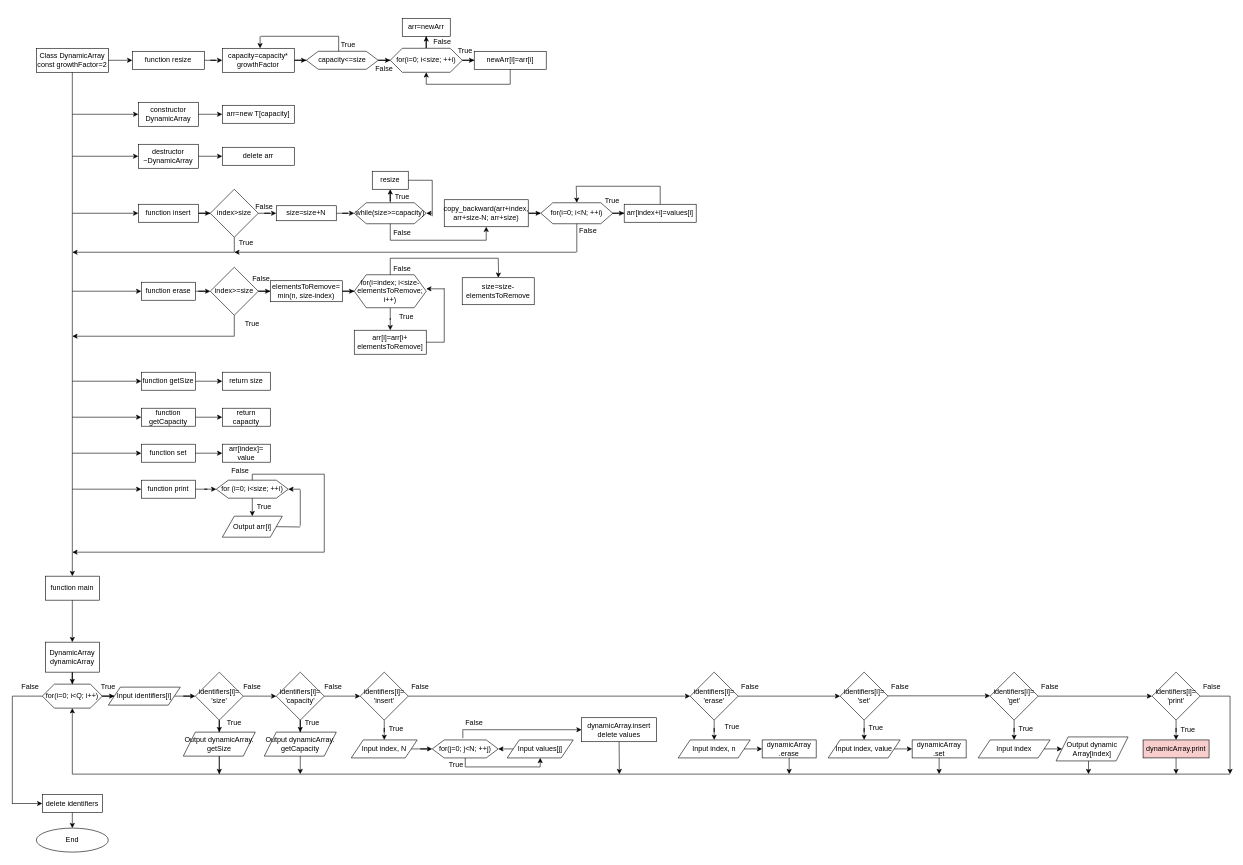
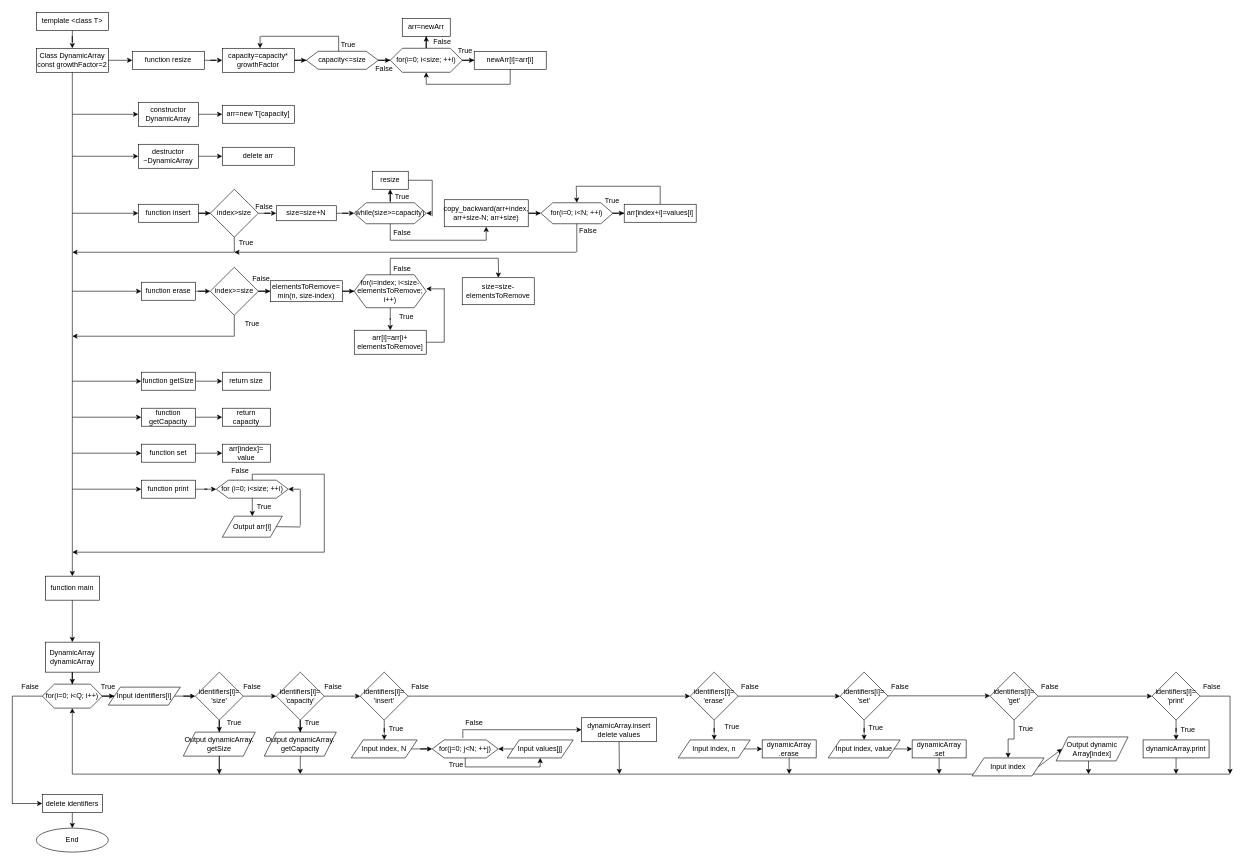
+ <mxCell id="3" value="template &amp;lt;class T&amp;gt;" style="rounded=0;whiteSpace=wrap;html=1;" vertex="1" parent="1"><mxGeometry x="60" y="20" width="120" height="30" as="geometry" /></mxCell>
+ <mxCell id="2" value="" style="edgeStyle=orthogonalEdgeStyle;rounded=0;orthogonalLoop=1;jettySize=auto;html=1;" edge="1" parent="1" source="3" target="5"><mxGeometry relative="1" as="geometry" /></mxCell>
- <mxCell id="144" value="Input index" style="shape=parallelogram;perimeter=parallelogramPerimeter;whiteSpace=wrap;html=1;fixedSize=1;" vertex="1" parent="1"><mxGeometry x="1630" y="1233" width="120" height="30" as="geometry" /></mxCell>
+ <mxCell id="144" value="Input index" style="shape=parallelogram;perimeter=parallelogramPerimeter;whiteSpace=wrap;html=1;fixedSize=1;" vertex="1" parent="1"><mxGeometry x="1620" y="1263" width="120" height="30" as="geometry" /></mxCell>
- <mxCell id="153" value="dynamicArray.print" style="rounded=0;whiteSpace=wrap;html=1;fillColor=#f8cecc;" vertex="1" parent="1"><mxGeometry x="1905" y="1233" width="110" height="30" as="geometry" /></mxCell>
+ <mxCell id="153" value="dynamicArray.print" style="rounded=0;whiteSpace=wrap;html=1;" vertex="1" parent="1"><mxGeometry x="1905" y="1233" width="110" height="30" as="geometry" /></mxCell>
